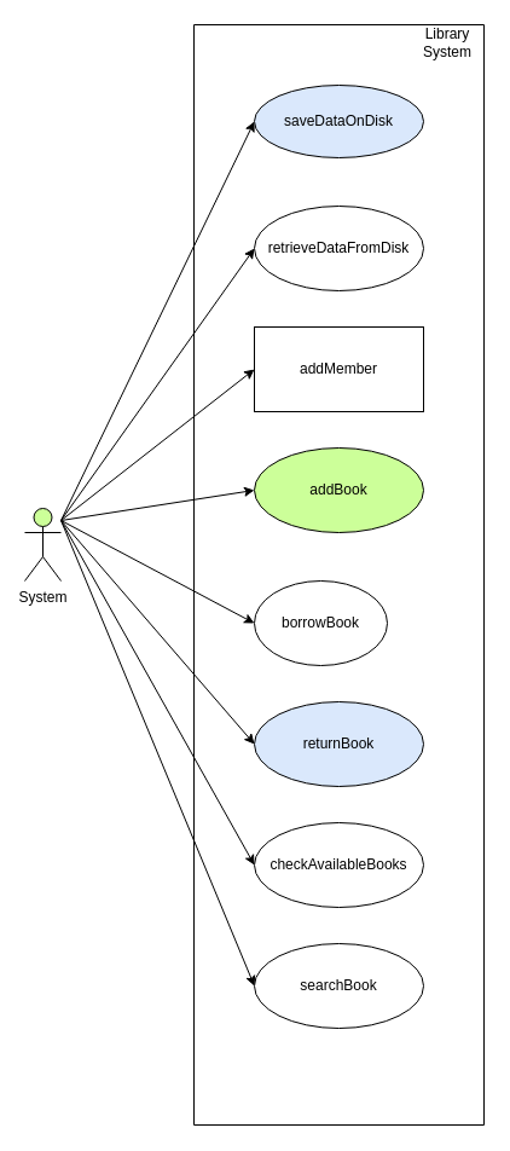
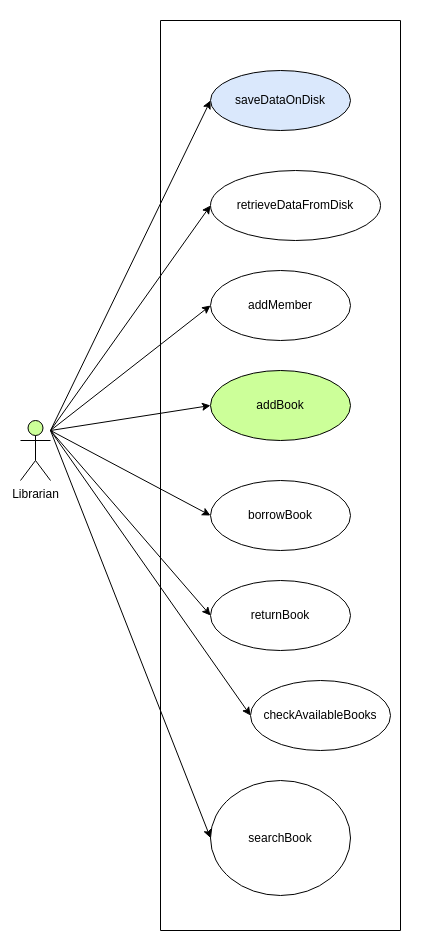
- <mxCell id="8" value="Library System" style="text;html=1;align=center;verticalAlign=middle;whiteSpace=wrap;rounded=0;" vertex="1" parent="7"><mxGeometry x="180" width="60" height="30" as="geometry" /></mxCell>
- <mxCell id="15" value="retrieveDataFromDisk" style="ellipse;whiteSpace=wrap;html=1;" vertex="1" parent="7"><mxGeometry x="50" y="150" width="140" height="70" as="geometry" /></mxCell>
+ <mxCell id="15" value="retrieveDataFromDisk" style="ellipse;whiteSpace=wrap;html=1;" vertex="1" parent="7"><mxGeometry x="50" y="150" width="170" height="70" as="geometry" /></mxCell>
- <mxCell id="14" value="addMember" style="whiteSpace=wrap;html=1;rounded=0;" vertex="1" parent="7"><mxGeometry x="50" y="250" width="140" height="70" as="geometry" /></mxCell>
+ <mxCell id="14" value="addMember" style="ellipse;whiteSpace=wrap;html=1;" vertex="1" parent="7"><mxGeometry x="50" y="250" width="140" height="70" as="geometry" /></mxCell>
- <mxCell id="2" value="System" style="shape=umlActor;verticalLabelPosition=bottom;verticalAlign=top;html=1;fillColor=#CCFF99;" vertex="1" parent="1"><mxGeometry x="20" y="420" width="30" height="60" as="geometry" /></mxCell>
+ <mxCell id="2" value="Librarian" style="shape=umlActor;verticalLabelPosition=bottom;verticalAlign=top;html=1;fillColor=#CCFF99;" vertex="1" parent="1"><mxGeometry x="20" y="420" width="30" height="60" as="geometry" /></mxCell>
- <mxCell id="9" value="borrowBook" style="ellipse;whiteSpace=wrap;html=1;" vertex="1" parent="7"><mxGeometry x="50" y="460" width="110" height="70" as="geometry" /></mxCell>
+ <mxCell id="9" value="borrowBook" style="ellipse;whiteSpace=wrap;html=1;" vertex="1" parent="7"><mxGeometry x="50" y="460" width="140" height="70" as="geometry" /></mxCell>
- <mxCell id="10" value="returnBook" style="ellipse;whiteSpace=wrap;html=1;fillColor=#dae8fc;" vertex="1" parent="7"><mxGeometry x="50" y="560" width="140" height="70" as="geometry" /></mxCell>
+ <mxCell id="10" value="returnBook" style="ellipse;whiteSpace=wrap;html=1;" vertex="1" parent="7"><mxGeometry x="50" y="560" width="140" height="70" as="geometry" /></mxCell>
- <mxCell id="11" value="checkAvailableBooks" style="ellipse;whiteSpace=wrap;html=1;" vertex="1" parent="7"><mxGeometry x="50" y="660" width="140" height="70" as="geometry" /></mxCell>
+ <mxCell id="11" value="checkAvailableBooks" style="ellipse;whiteSpace=wrap;html=1;" vertex="1" parent="7"><mxGeometry x="90" y="660" width="140" height="70" as="geometry" /></mxCell>
- <mxCell id="12" value="searchBook" style="ellipse;whiteSpace=wrap;html=1;" vertex="1" parent="7"><mxGeometry x="50" y="760" width="140" height="70" as="geometry" /></mxCell>
+ <mxCell id="12" value="searchBook" style="ellipse;whiteSpace=wrap;html=1;" vertex="1" parent="7"><mxGeometry x="50" y="760" width="140" height="115" as="geometry" /></mxCell>
